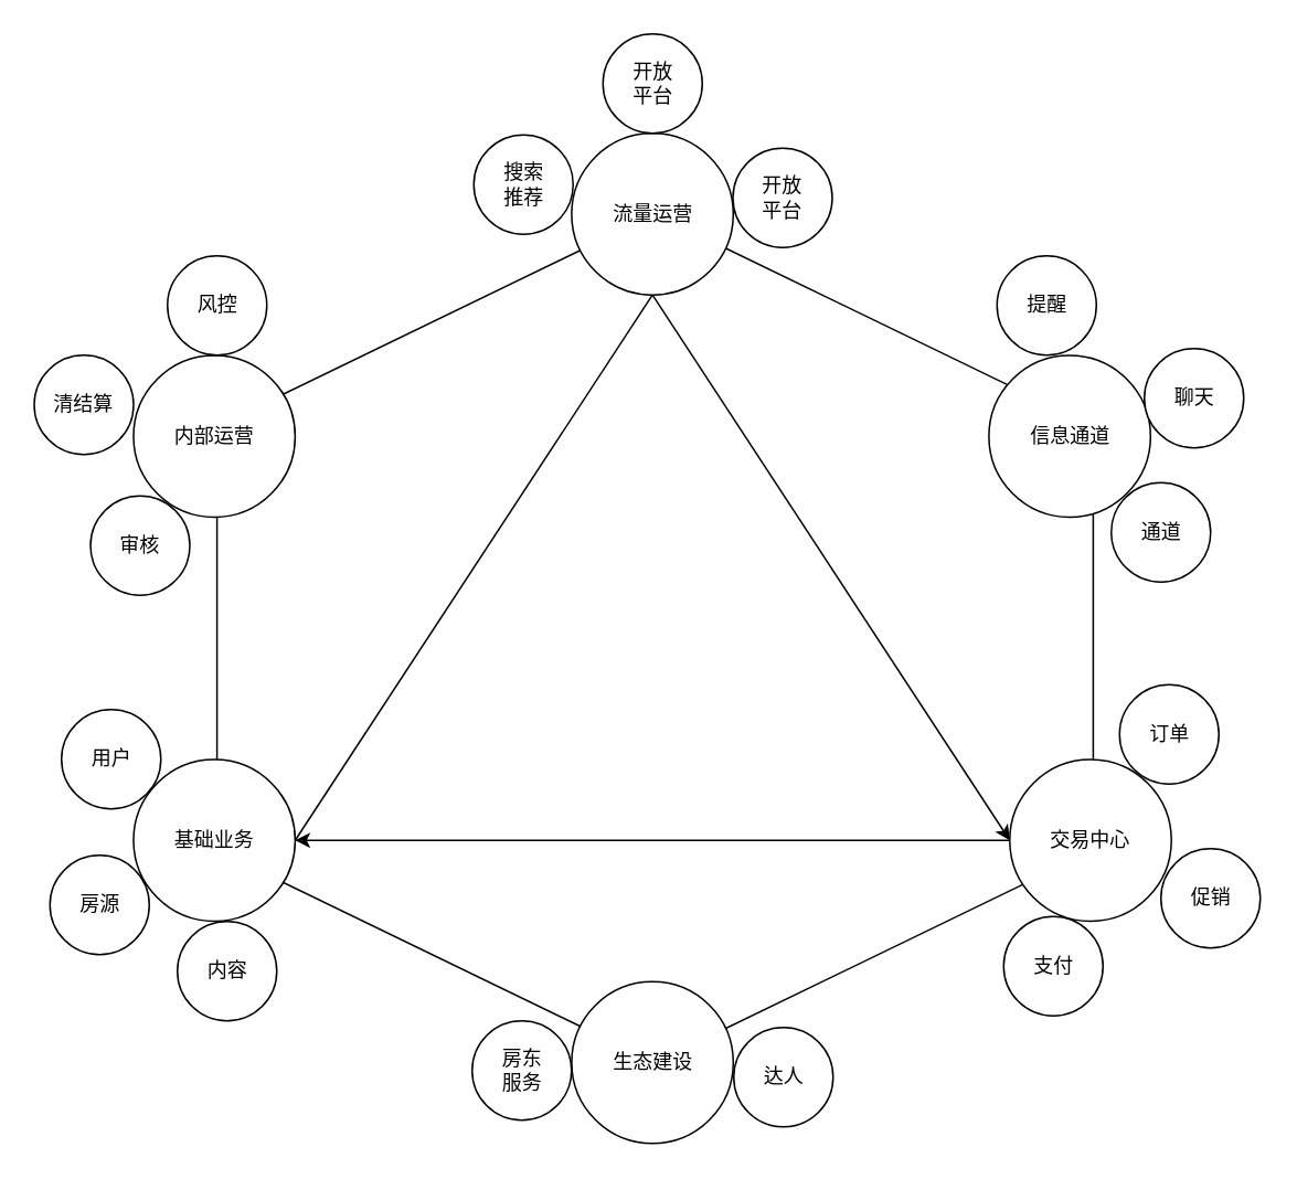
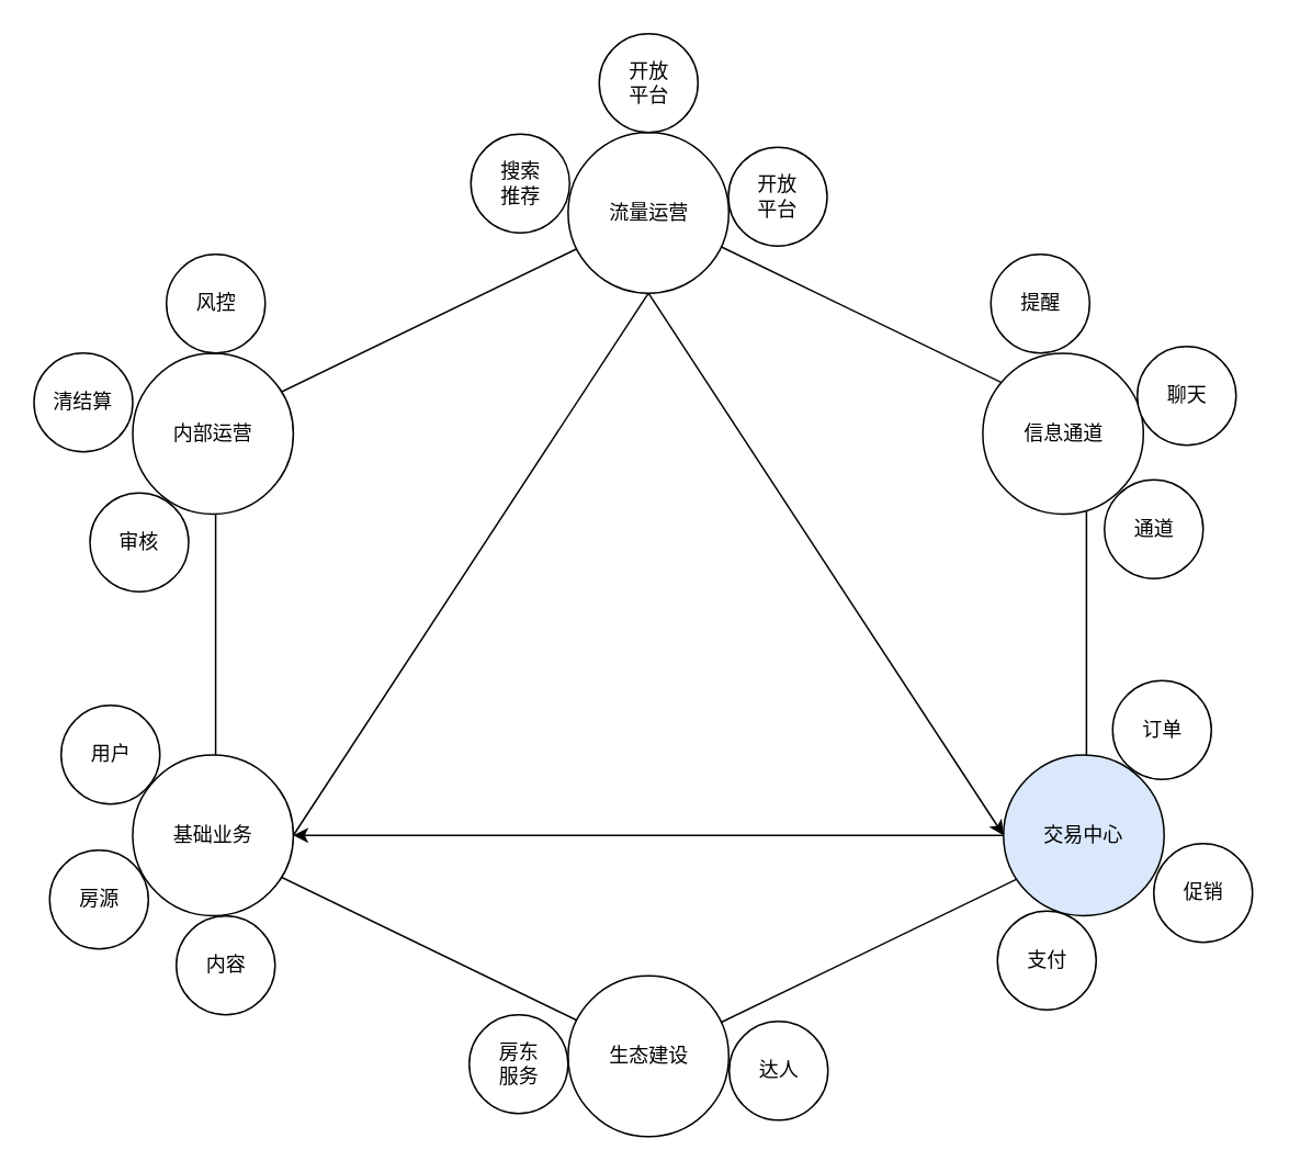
- <mxCell id="9" value="交易中心" style="ellipse;whiteSpace=wrap;html=1;aspect=fixed;" vertex="1" parent="2"><mxGeometry x="529.2" y="378.2" width="97.6" height="97.6" as="geometry" /></mxCell>
+ <mxCell id="9" value="交易中心" style="ellipse;whiteSpace=wrap;html=1;aspect=fixed;fillColor=#dae8fc;" vertex="1" parent="2"><mxGeometry x="529.2" y="378.2" width="97.6" height="97.6" as="geometry" /></mxCell>
